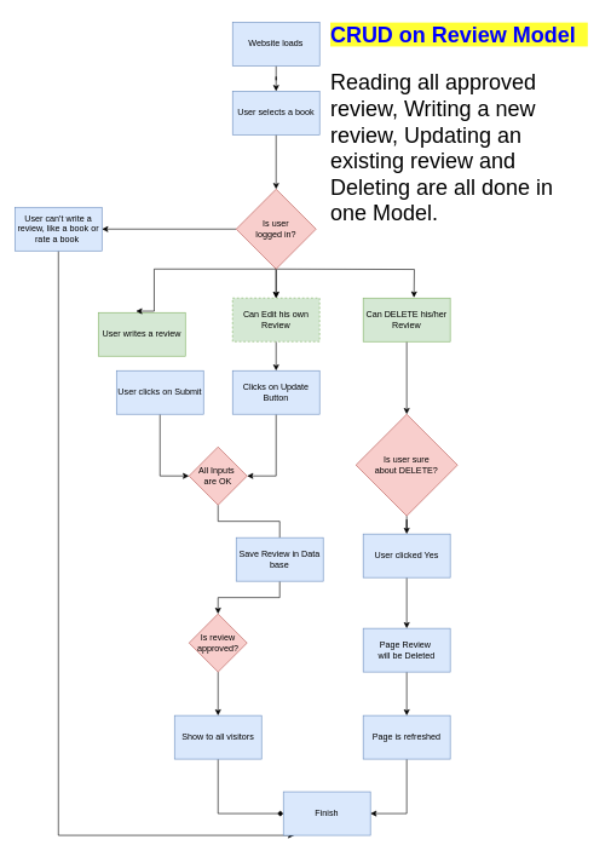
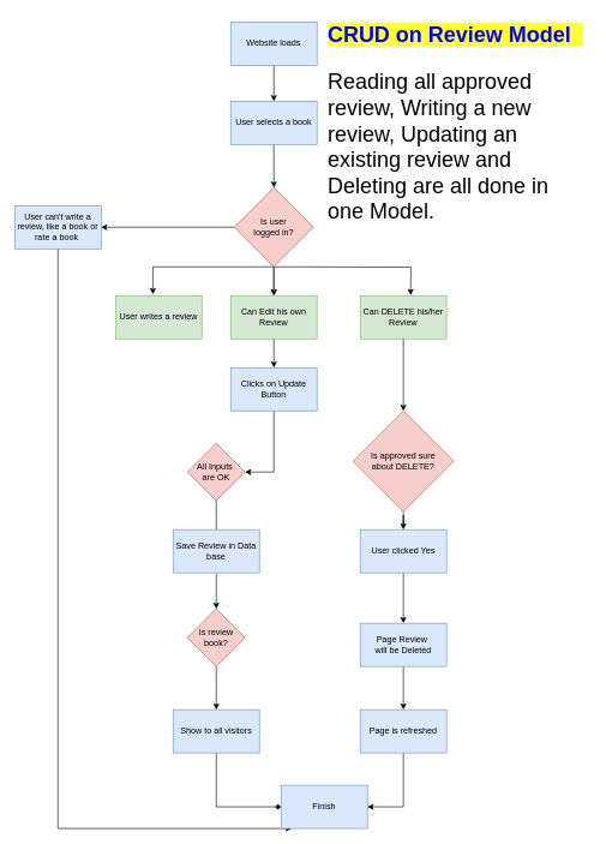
- <mxCell id="5" value="User selects a book" style="whiteSpace=wrap;html=1;rounded=0;fillColor=#dae8fc;strokeColor=#6c8ebf;" vertex="1" parent="1"><mxGeometry x="320" y="125" width="120" height="60" as="geometry" /></mxCell>
+ <mxCell id="5" value="User selects a book" style="whiteSpace=wrap;html=1;rounded=0;fillColor=#dae8fc;strokeColor=#6c8ebf;" vertex="1" parent="1"><mxGeometry x="320" y="140" width="120" height="60" as="geometry" /></mxCell>
- <mxCell id="26" value="Can Edit his own Review" style="whiteSpace=wrap;html=1;rounded=0;fillColor=#d5e8d4;strokeColor=#82b366;dashed=1;" vertex="1" parent="1"><mxGeometry x="320" y="410" width="120" height="60" as="geometry" /></mxCell>
+ <mxCell id="26" value="Can Edit his own Review" style="whiteSpace=wrap;html=1;rounded=0;fillColor=#d5e8d4;strokeColor=#82b366;" vertex="1" parent="1"><mxGeometry x="320" y="410" width="120" height="60" as="geometry" /></mxCell>
- <mxCell id="13" value="User writes a review" style="whiteSpace=wrap;html=1;rounded=0;fillColor=#d5e8d4;strokeColor=#82b366;" vertex="1" parent="1"><mxGeometry x="135" y="430" width="120" height="60" as="geometry" /></mxCell>
+ <mxCell id="13" value="User writes a review" style="whiteSpace=wrap;html=1;rounded=0;fillColor=#d5e8d4;strokeColor=#82b366;" vertex="1" parent="1"><mxGeometry x="160" y="410" width="120" height="60" as="geometry" /></mxCell>
- <mxCell id="15" value="User clicks on Submit" style="whiteSpace=wrap;html=1;rounded=0;fillColor=#dae8fc;strokeColor=#6c8ebf;" vertex="1" parent="1"><mxGeometry x="160" y="510" width="120" height="60" as="geometry" /></mxCell>
- <mxCell id="32" value="Is user sure&lt;br&gt;about DELETE?" style="rhombus;whiteSpace=wrap;html=1;rounded=0;fillColor=#f8cecc;strokeColor=#b85450;" vertex="1" parent="1"><mxGeometry x="490" y="570" width="140" height="140" as="geometry" /></mxCell>
+ <mxCell id="32" value="Is approved sure&lt;br&gt;about DELETE?" style="rhombus;whiteSpace=wrap;html=1;rounded=0;fillColor=#f8cecc;strokeColor=#b85450;" vertex="1" parent="1"><mxGeometry x="490" y="570" width="140" height="140" as="geometry" /></mxCell>
- <mxCell id="14" style="edgeStyle=orthogonalEdgeStyle;rounded=0;orthogonalLoop=1;jettySize=auto;html=1;entryX=0;entryY=0.5;entryDx=0;entryDy=0;" edge="1" parent="1" source="15" target="17"><mxGeometry relative="1" as="geometry" /></mxCell>
- <mxCell id="19" value="Save Review in Data base" style="whiteSpace=wrap;html=1;rounded=0;fillColor=#dae8fc;strokeColor=#6c8ebf;" vertex="1" parent="1"><mxGeometry x="325" y="740" width="120" height="60" as="geometry" /></mxCell>
+ <mxCell id="19" value="Save Review in Data base" style="whiteSpace=wrap;html=1;rounded=0;fillColor=#dae8fc;strokeColor=#6c8ebf;" vertex="1" parent="1"><mxGeometry x="240" y="735" width="120" height="60" as="geometry" /></mxCell>
- <mxCell id="21" value="Is review&lt;br&gt;approved?" style="rhombus;whiteSpace=wrap;html=1;rounded=0;fillColor=#f8cecc;strokeColor=#b85450;" vertex="1" parent="1"><mxGeometry x="260" y="845" width="80" height="80" as="geometry" /></mxCell>
+ <mxCell id="21" value="Is review&lt;br&gt;book?" style="rhombus;whiteSpace=wrap;html=1;rounded=0;fillColor=#f8cecc;strokeColor=#b85450;" vertex="1" parent="1"><mxGeometry x="260" y="845" width="80" height="80" as="geometry" /></mxCell>
